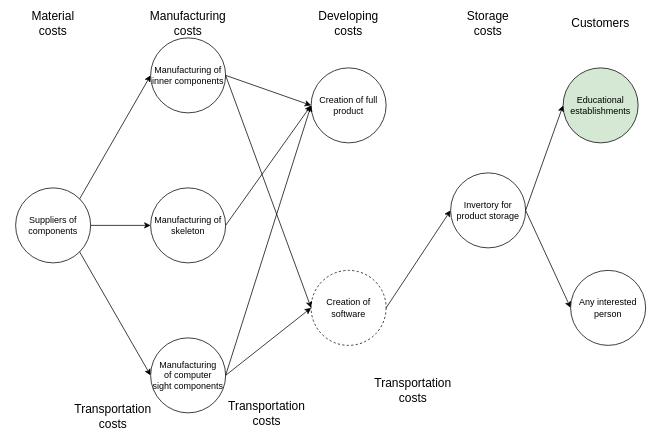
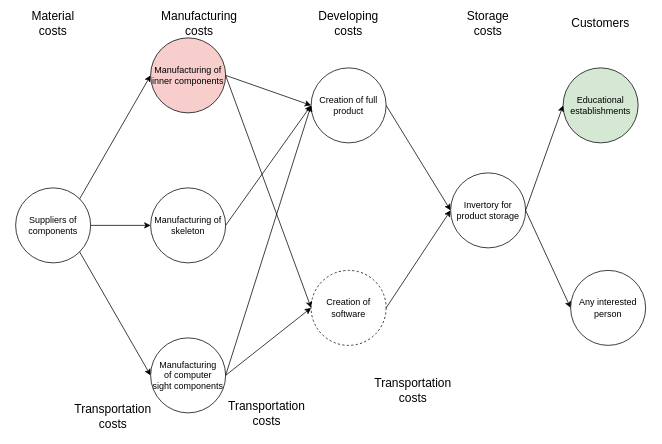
- <mxCell id="23" value="&lt;font style=&quot;font-size: 16px;&quot;&gt;Manufacturing&lt;br&gt;costs&lt;br&gt;&lt;/font&gt;" style="text;html=1;strokeColor=none;fillColor=none;align=center;verticalAlign=middle;whiteSpace=wrap;rounded=0;" vertex="1" parent="1"><mxGeometry x="210" y="20" width="80" height="20" as="geometry" /></mxCell>
+ <mxCell id="23" value="&lt;font style=&quot;font-size: 16px;&quot;&gt;Manufacturing&lt;br&gt;costs&lt;br&gt;&lt;/font&gt;" style="text;html=1;strokeColor=none;fillColor=none;align=center;verticalAlign=middle;whiteSpace=wrap;rounded=0;" vertex="1" parent="1"><mxGeometry x="225" y="20" width="80" height="20" as="geometry" /></mxCell>
- <mxCell id="6" value="Manufacturing of inner components" style="ellipse;whiteSpace=wrap;html=1;aspect=fixed;" vertex="1" parent="1"><mxGeometry x="200" y="50" width="100" height="100" as="geometry" /></mxCell>
+ <mxCell id="6" value="Manufacturing of inner components" style="ellipse;whiteSpace=wrap;html=1;aspect=fixed;fillColor=#f8cecc;" vertex="1" parent="1"><mxGeometry x="200" y="50" width="100" height="100" as="geometry" /></mxCell>
+ <mxCell id="19" value="" style="endArrow=classic;html=1;rounded=0;exitX=1;exitY=0.5;exitDx=0;exitDy=0;entryX=0;entryY=0.5;entryDx=0;entryDy=0;" edge="1" parent="1" source="11" target="21"><mxGeometry width="50" height="50" relative="1" as="geometry"><mxPoint x="530" y="150" as="sourcePoint" /><mxPoint x="550" y="260" as="targetPoint" /></mxGeometry></mxCell>
